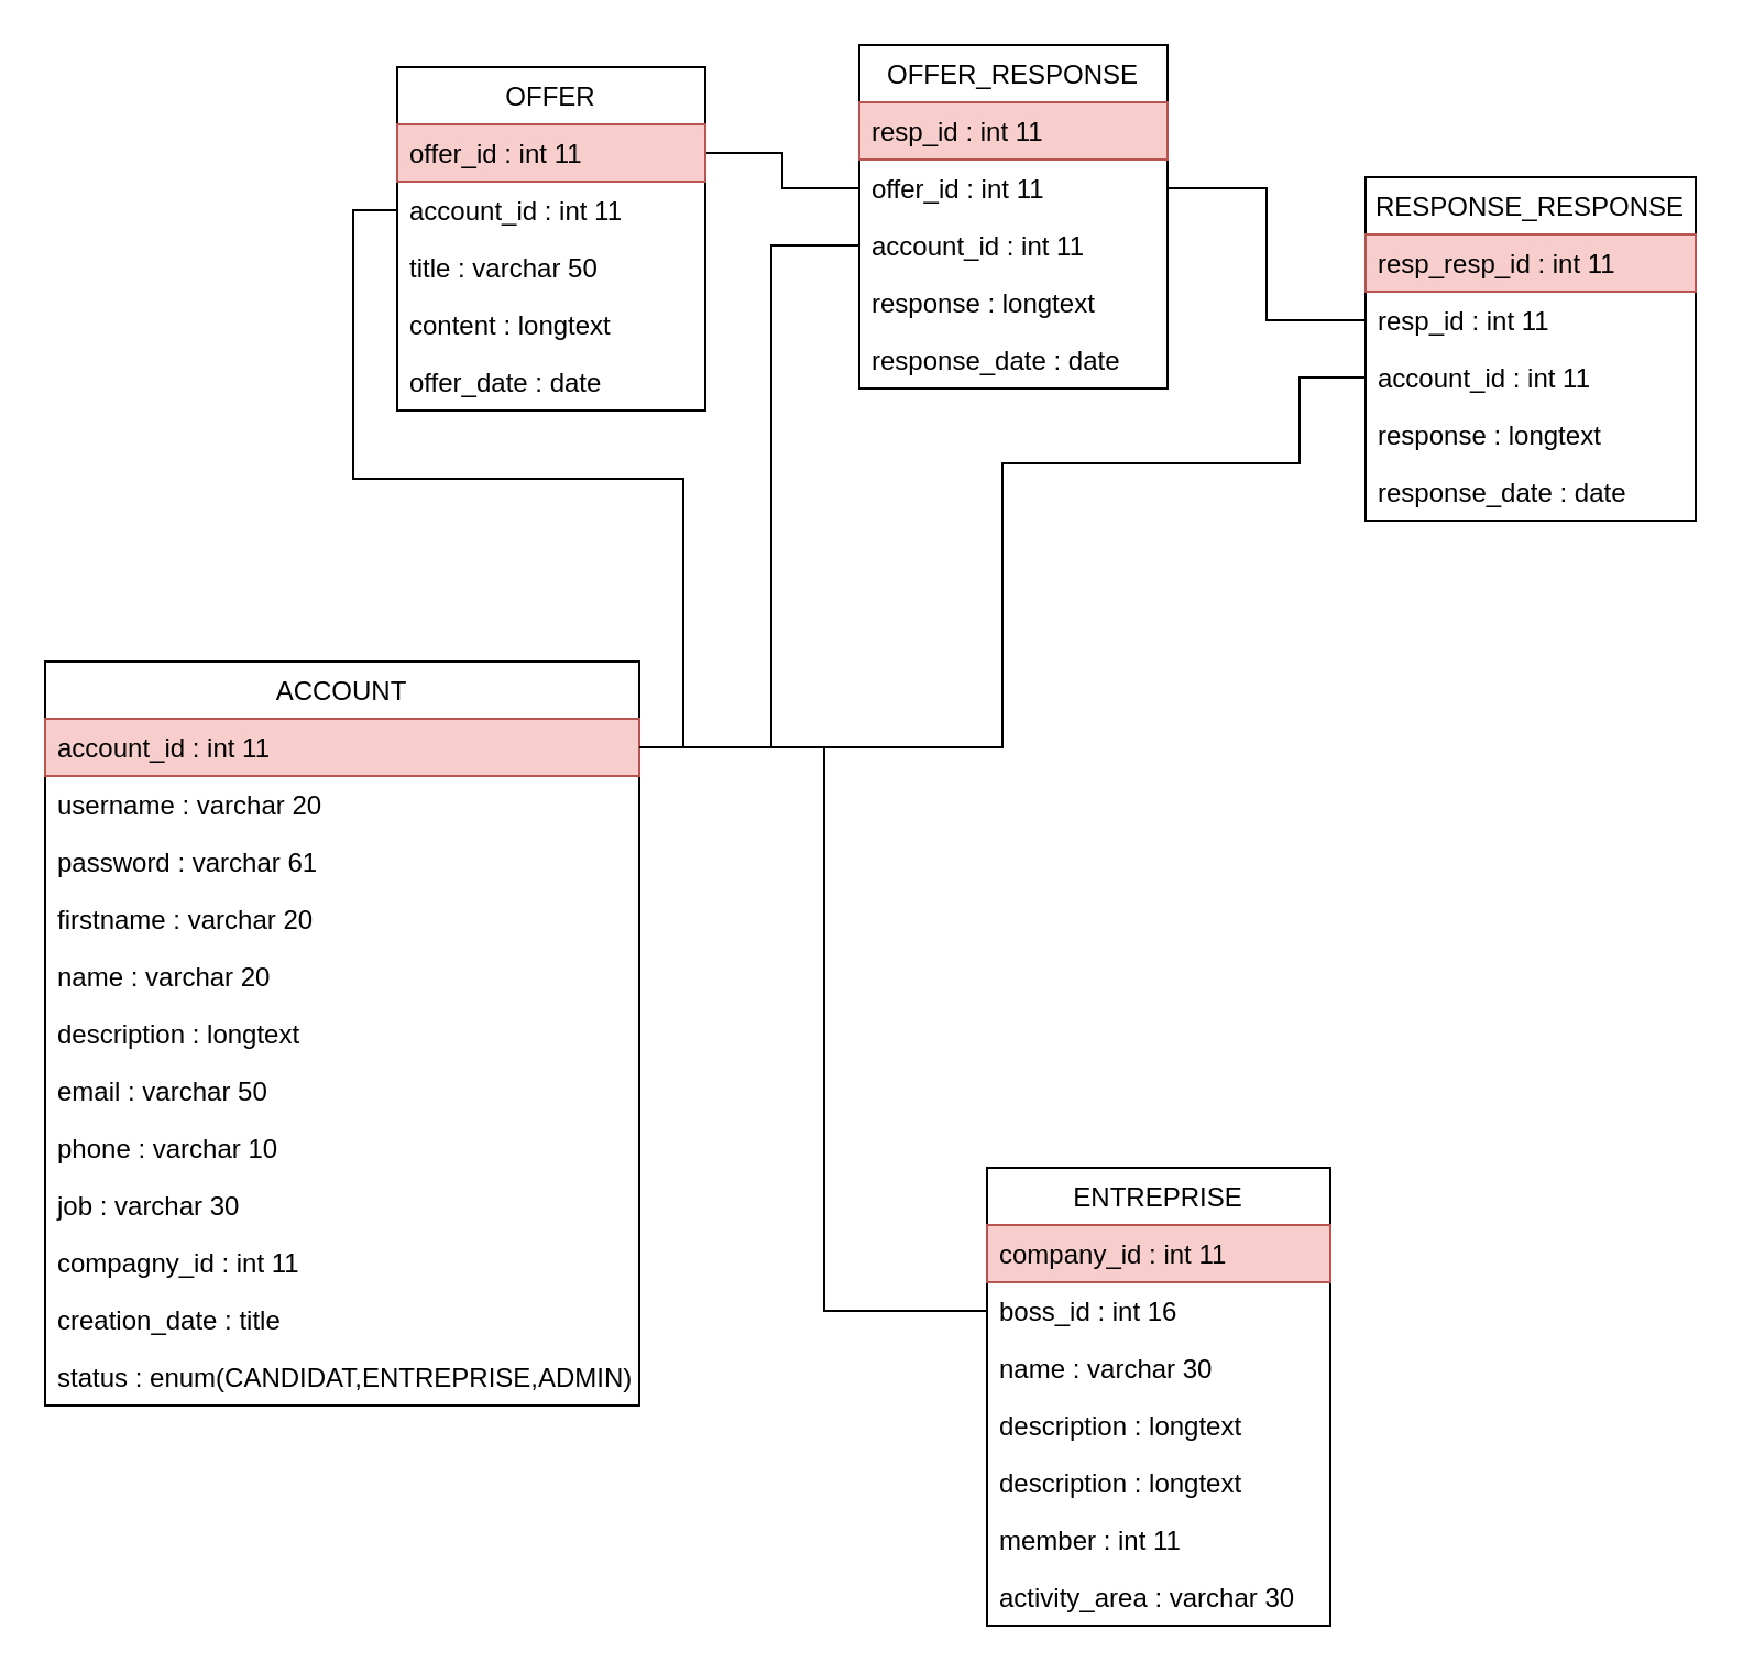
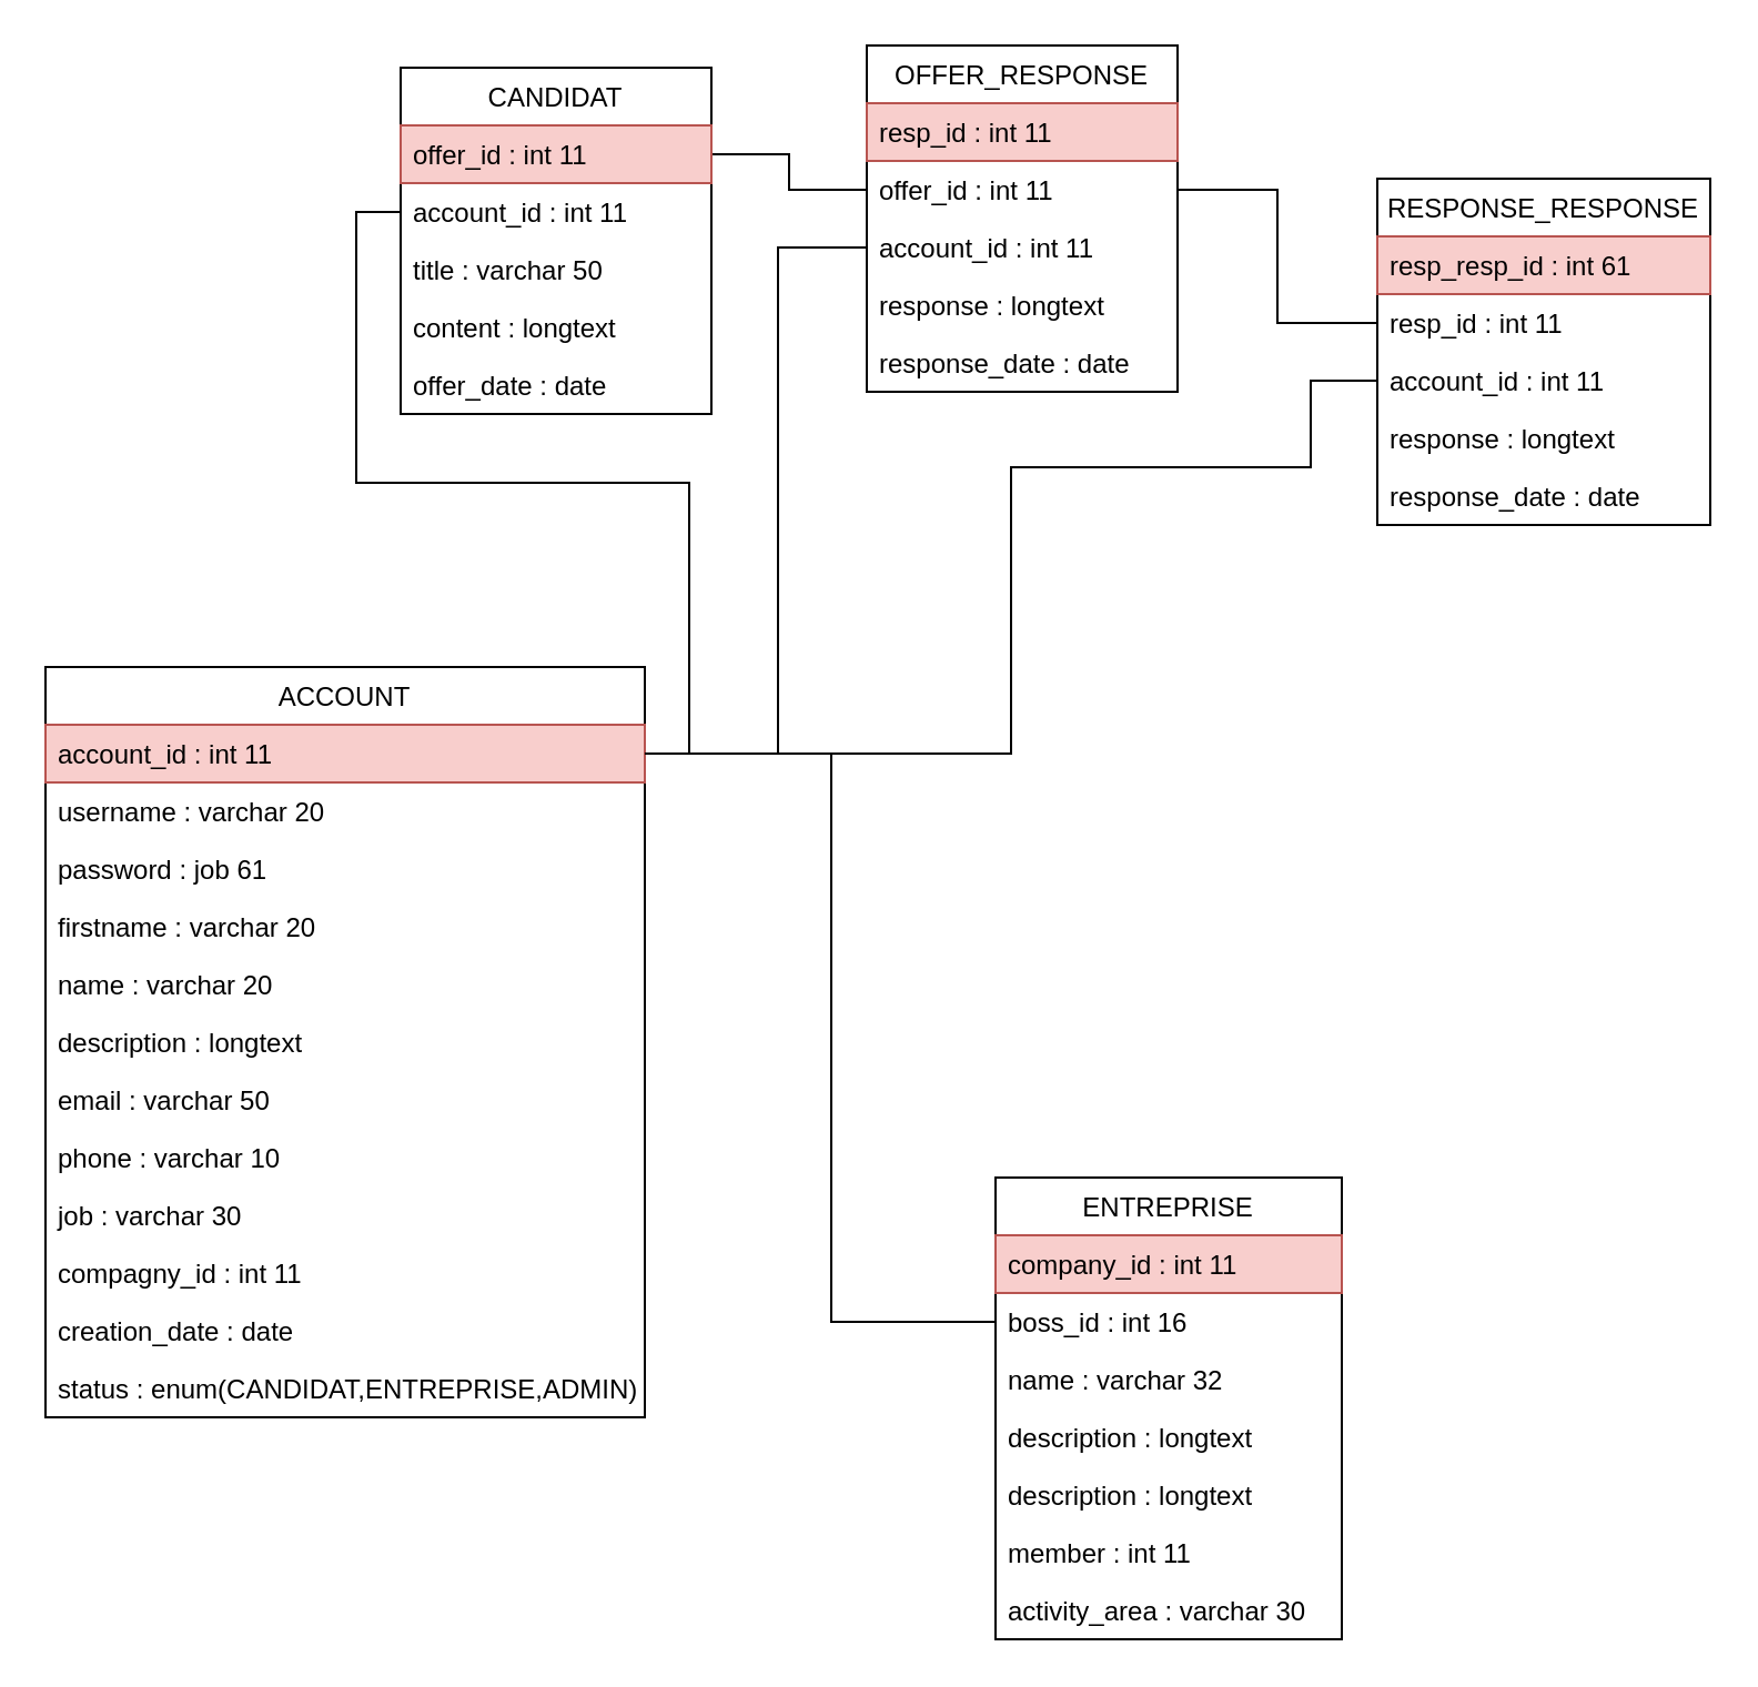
- <mxCell id="27" value="OFFER" style="swimlane;fontStyle=0;childLayout=stackLayout;horizontal=1;startSize=26;fillColor=none;horizontalStack=0;resizeParent=1;resizeParentMax=0;resizeLast=0;collapsible=1;marginBottom=0;" vertex="1" parent="1"><mxGeometry x="180" y="30" width="140" height="156" as="geometry" /></mxCell>
+ <mxCell id="27" value="CANDIDAT" style="swimlane;fontStyle=0;childLayout=stackLayout;horizontal=1;startSize=26;fillColor=none;horizontalStack=0;resizeParent=1;resizeParentMax=0;resizeLast=0;collapsible=1;marginBottom=0;" vertex="1" parent="1"><mxGeometry x="180" y="30" width="140" height="156" as="geometry" /></mxCell>
- <mxCell id="40" value="resp_resp_id : int 11" style="text;strokeColor=#b85450;fillColor=#f8cecc;align=left;verticalAlign=top;spacingLeft=4;spacingRight=4;overflow=hidden;rotatable=0;points=[[0,0.5],[1,0.5]];portConstraint=eastwest;" vertex="1" parent="39"><mxGeometry y="26" width="150" height="26" as="geometry" /></mxCell>
+ <mxCell id="40" value="resp_resp_id : int 61" style="text;strokeColor=#b85450;fillColor=#f8cecc;align=left;verticalAlign=top;spacingLeft=4;spacingRight=4;overflow=hidden;rotatable=0;points=[[0,0.5],[1,0.5]];portConstraint=eastwest;" vertex="1" parent="39"><mxGeometry y="26" width="150" height="26" as="geometry" /></mxCell>
- <mxCell id="17" value="password : varchar 61" style="text;strokeColor=none;fillColor=none;align=left;verticalAlign=top;spacingLeft=4;spacingRight=4;overflow=hidden;rotatable=0;points=[[0,0.5],[1,0.5]];portConstraint=eastwest;" vertex="1" parent="14"><mxGeometry y="78" width="270" height="26" as="geometry" /></mxCell>
+ <mxCell id="17" value="password : job 61" style="text;strokeColor=none;fillColor=none;align=left;verticalAlign=top;spacingLeft=4;spacingRight=4;overflow=hidden;rotatable=0;points=[[0,0.5],[1,0.5]];portConstraint=eastwest;" vertex="1" parent="14"><mxGeometry y="78" width="270" height="26" as="geometry" /></mxCell>
- <mxCell id="25" value="creation_date : title" style="text;strokeColor=none;fillColor=none;align=left;verticalAlign=top;spacingLeft=4;spacingRight=4;overflow=hidden;rotatable=0;points=[[0,0.5],[1,0.5]];portConstraint=eastwest;" vertex="1" parent="14"><mxGeometry y="286" width="270" height="26" as="geometry" /></mxCell>
+ <mxCell id="25" value="creation_date : date" style="text;strokeColor=none;fillColor=none;align=left;verticalAlign=top;spacingLeft=4;spacingRight=4;overflow=hidden;rotatable=0;points=[[0,0.5],[1,0.5]];portConstraint=eastwest;" vertex="1" parent="14"><mxGeometry y="286" width="270" height="26" as="geometry" /></mxCell>
- <mxCell id="9" value="name : varchar 30" style="text;strokeColor=none;fillColor=none;align=left;verticalAlign=top;spacingLeft=4;spacingRight=4;overflow=hidden;rotatable=0;points=[[0,0.5],[1,0.5]];portConstraint=eastwest;" vertex="1" parent="6"><mxGeometry y="78" width="156" height="26" as="geometry" /></mxCell>
+ <mxCell id="9" value="name : varchar 32" style="text;strokeColor=none;fillColor=none;align=left;verticalAlign=top;spacingLeft=4;spacingRight=4;overflow=hidden;rotatable=0;points=[[0,0.5],[1,0.5]];portConstraint=eastwest;" vertex="1" parent="6"><mxGeometry y="78" width="156" height="26" as="geometry" /></mxCell>
